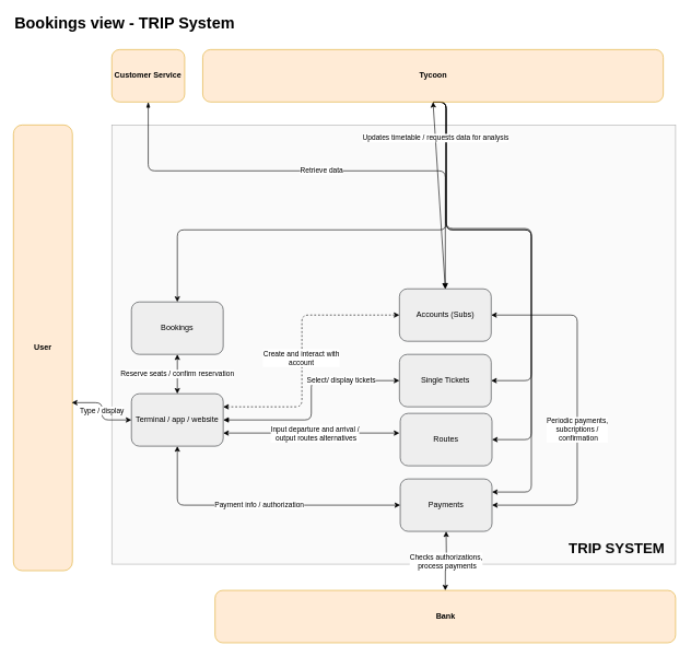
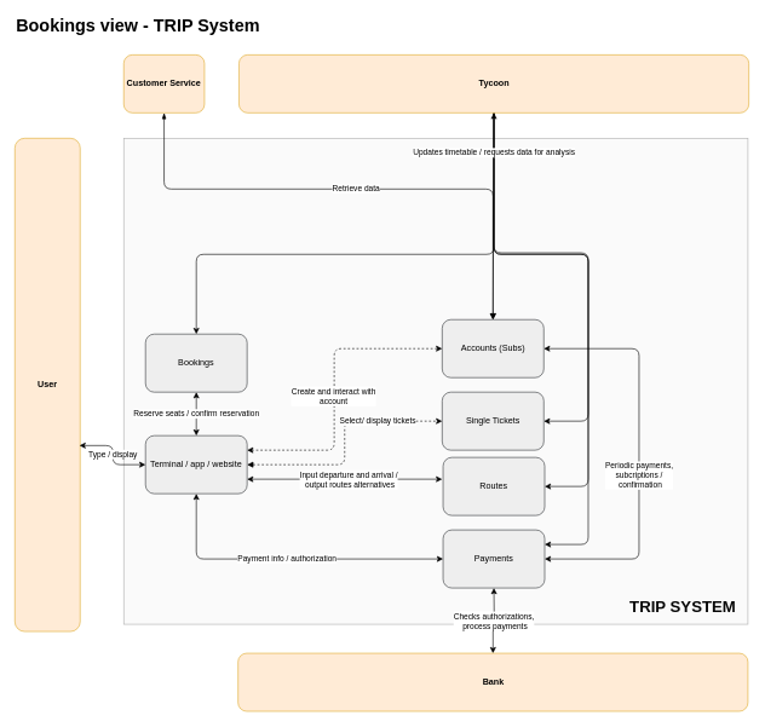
- <mxCell id="21" value="&lt;b&gt;Tycoon&lt;/b&gt;" style="rounded=1;whiteSpace=wrap;html=1;fillColor=#ffe6cc;strokeColor=#d79b00;opacity=80;" parent="1" vertex="1"><mxGeometry x="308.75" y="75" width="702.5" height="80" as="geometry" /></mxCell>
+ <mxCell id="21" value="&lt;b&gt;Tycoon&lt;/b&gt;" style="rounded=1;whiteSpace=wrap;html=1;fillColor=#ffe6cc;strokeColor=#d79b00;opacity=80;" parent="1" vertex="1"><mxGeometry x="328.75" y="75" width="702.5" height="80" as="geometry" /></mxCell>
- <mxCell id="11" value="Select/ display tickets" style="edgeStyle=orthogonalEdgeStyle;html=1;exitX=1;exitY=0.5;exitDx=0;exitDy=0;startArrow=block;startFill=1;" parent="1" source="12" target="27" edge="1"><mxGeometry x="0.46" relative="1" as="geometry"><mxPoint as="offset" /></mxGeometry></mxCell>
+ <mxCell id="11" value="Select/ display tickets" style="edgeStyle=orthogonalEdgeStyle;html=1;exitX=1;exitY=0.5;exitDx=0;exitDy=0;startArrow=block;startFill=1;dashed=1;" parent="1" source="12" target="27" edge="1"><mxGeometry x="0.46" relative="1" as="geometry"><mxPoint as="offset" /></mxGeometry></mxCell>
